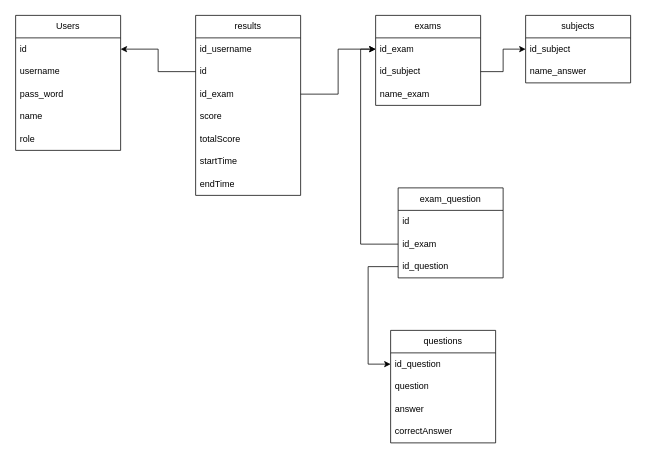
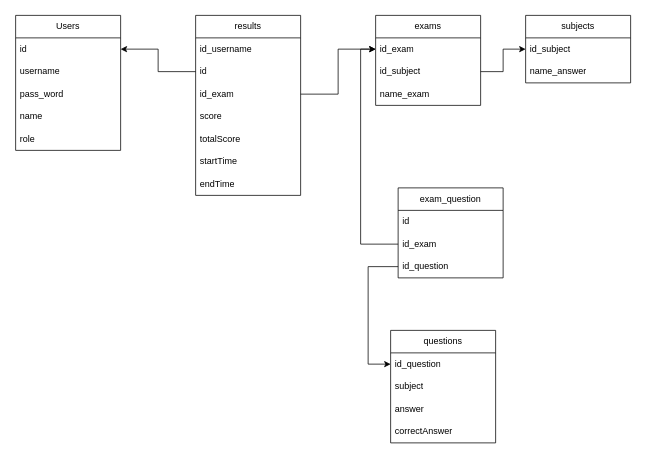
- <mxCell id="14" value="question" style="text;strokeColor=none;fillColor=none;align=left;verticalAlign=middle;spacingLeft=4;spacingRight=4;overflow=hidden;points=[[0,0.5],[1,0.5]];portConstraint=eastwest;rotatable=0;whiteSpace=wrap;html=1;" parent="12" vertex="1"><mxGeometry y="60" width="140" height="30" as="geometry" /></mxCell>
+ <mxCell id="14" value="subject" style="text;strokeColor=none;fillColor=none;align=left;verticalAlign=middle;spacingLeft=4;spacingRight=4;overflow=hidden;points=[[0,0.5],[1,0.5]];portConstraint=eastwest;rotatable=0;whiteSpace=wrap;html=1;" parent="12" vertex="1"><mxGeometry y="60" width="140" height="30" as="geometry" /></mxCell>
